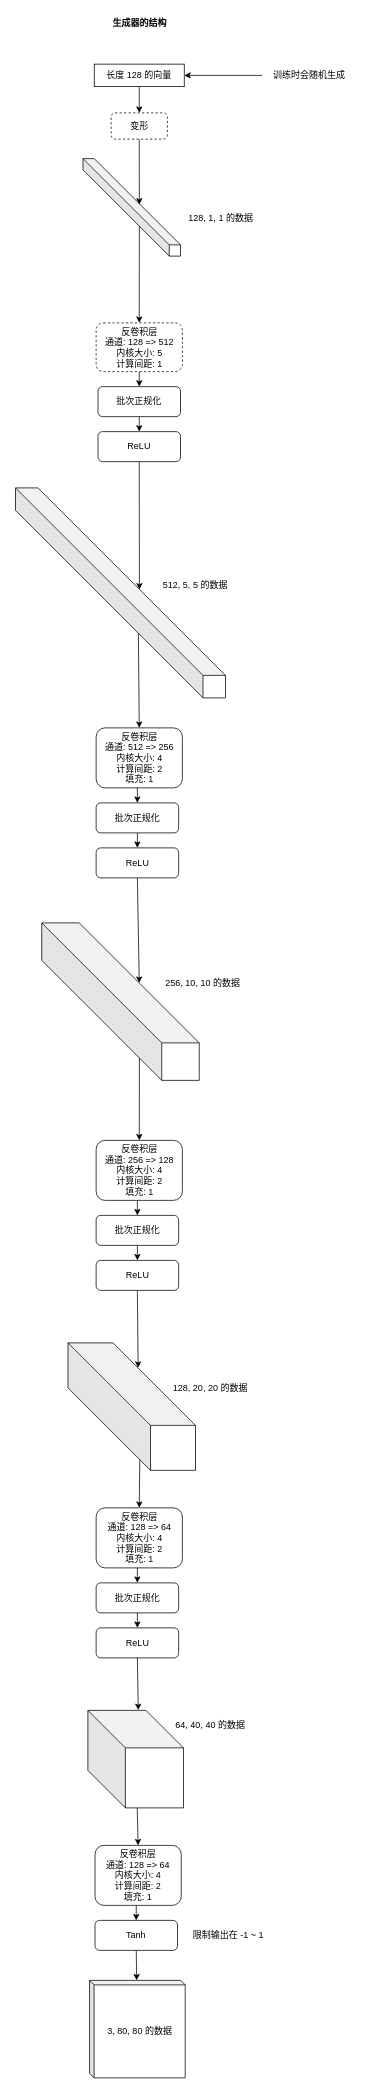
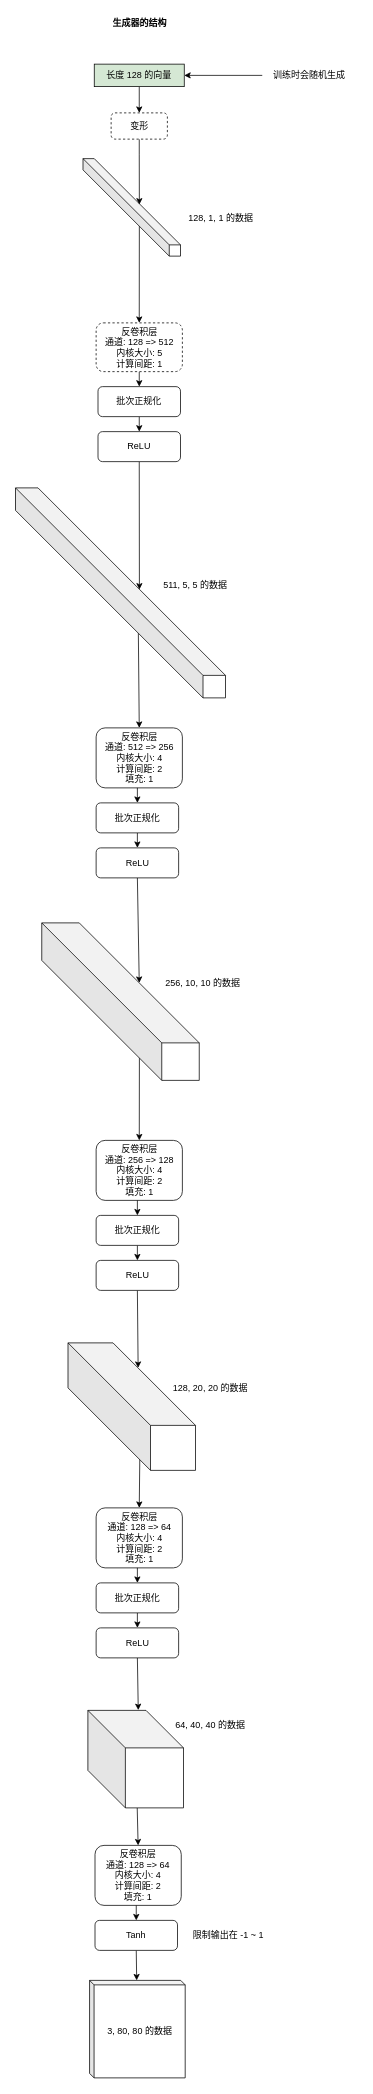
- <mxCell id="8" value="长度 128 的向量" style="rounded=0;whiteSpace=wrap;html=1;" vertex="1" parent="1"><mxGeometry x="125" y="85" width="120" height="30" as="geometry" /></mxCell>
+ <mxCell id="8" value="长度 128 的向量" style="rounded=0;whiteSpace=wrap;html=1;fillColor=#d5e8d4;" vertex="1" parent="1"><mxGeometry x="125" y="85" width="120" height="30" as="geometry" /></mxCell>
- <mxCell id="16" value="512, 5, 5 的数据" style="text;html=1;strokeColor=none;fillColor=none;align=center;verticalAlign=middle;whiteSpace=wrap;rounded=0;" vertex="1" parent="1"><mxGeometry x="195" y="770" width="130" height="20" as="geometry" /></mxCell>
+ <mxCell id="16" value="511, 5, 5 的数据" style="text;html=1;strokeColor=none;fillColor=none;align=center;verticalAlign=middle;whiteSpace=wrap;rounded=0;" vertex="1" parent="1"><mxGeometry x="195" y="770" width="130" height="20" as="geometry" /></mxCell>
